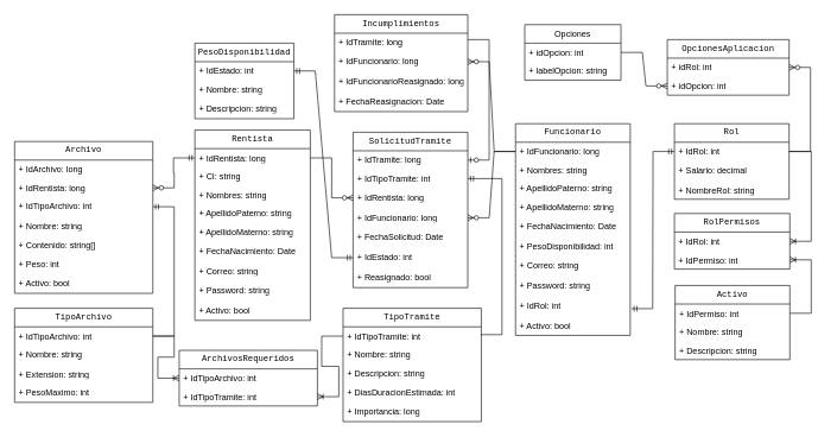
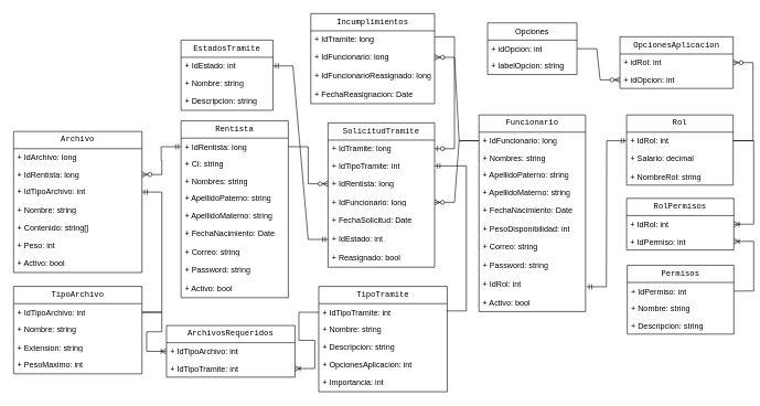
- <mxCell id="48" value="PesoDisponibilidad" style="swimlane;fontStyle=0;childLayout=stackLayout;horizontal=1;startSize=26;fillColor=none;horizontalStack=0;resizeParent=1;resizeParentMax=0;resizeLast=0;collapsible=1;marginBottom=0;whiteSpace=wrap;html=1;fontFamily=Courier New;labelBackgroundColor=none;" parent="1" vertex="1"><mxGeometry x="273" y="60" width="139" height="106" as="geometry" /></mxCell>
+ <mxCell id="48" value="EstadosTramite" style="swimlane;fontStyle=0;childLayout=stackLayout;horizontal=1;startSize=26;fillColor=none;horizontalStack=0;resizeParent=1;resizeParentMax=0;resizeLast=0;collapsible=1;marginBottom=0;whiteSpace=wrap;html=1;fontFamily=Courier New;labelBackgroundColor=none;" parent="1" vertex="1"><mxGeometry x="273" y="60" width="139" height="106" as="geometry" /></mxCell>
- <mxCell id="27" value="Activo" style="swimlane;fontStyle=0;childLayout=stackLayout;horizontal=1;startSize=26;fillColor=none;horizontalStack=0;resizeParent=1;resizeParentMax=0;resizeLast=0;collapsible=1;marginBottom=0;whiteSpace=wrap;html=1;fontFamily=Courier New;labelBackgroundColor=none;" parent="1" vertex="1"><mxGeometry x="947" y="400" width="161" height="104" as="geometry" /></mxCell>
+ <mxCell id="27" value="Permisos" style="swimlane;fontStyle=0;childLayout=stackLayout;horizontal=1;startSize=26;fillColor=none;horizontalStack=0;resizeParent=1;resizeParentMax=0;resizeLast=0;collapsible=1;marginBottom=0;whiteSpace=wrap;html=1;fontFamily=Courier New;labelBackgroundColor=none;" parent="1" vertex="1"><mxGeometry x="947" y="400" width="161" height="104" as="geometry" /></mxCell>
- <mxCell id="46" value="+ DiasDuracionEstimada: int" style="text;strokeColor=none;fillColor=none;align=left;verticalAlign=top;spacingLeft=4;spacingRight=4;overflow=hidden;rotatable=0;points=[[0,0.5],[1,0.5]];portConstraint=eastwest;whiteSpace=wrap;html=1;labelBackgroundColor=none;" parent="42" vertex="1"><mxGeometry y="105" width="194" height="27" as="geometry" /></mxCell>
+ <mxCell id="46" value="+ OpcionesAplicacion: int" style="text;strokeColor=none;fillColor=none;align=left;verticalAlign=top;spacingLeft=4;spacingRight=4;overflow=hidden;rotatable=0;points=[[0,0.5],[1,0.5]];portConstraint=eastwest;whiteSpace=wrap;html=1;labelBackgroundColor=none;" parent="42" vertex="1"><mxGeometry y="105" width="194" height="27" as="geometry" /></mxCell>
- <mxCell id="47" value="+ Importancia: long" style="text;strokeColor=none;fillColor=none;align=left;verticalAlign=top;spacingLeft=4;spacingRight=4;overflow=hidden;rotatable=0;points=[[0,0.5],[1,0.5]];portConstraint=eastwest;whiteSpace=wrap;html=1;labelBackgroundColor=none;" parent="42" vertex="1"><mxGeometry y="132" width="194" height="27" as="geometry" /></mxCell>
+ <mxCell id="47" value="+ Importancia: int" style="text;strokeColor=none;fillColor=none;align=left;verticalAlign=top;spacingLeft=4;spacingRight=4;overflow=hidden;rotatable=0;points=[[0,0.5],[1,0.5]];portConstraint=eastwest;whiteSpace=wrap;html=1;labelBackgroundColor=none;" parent="42" vertex="1"><mxGeometry y="132" width="194" height="27" as="geometry" /></mxCell>
